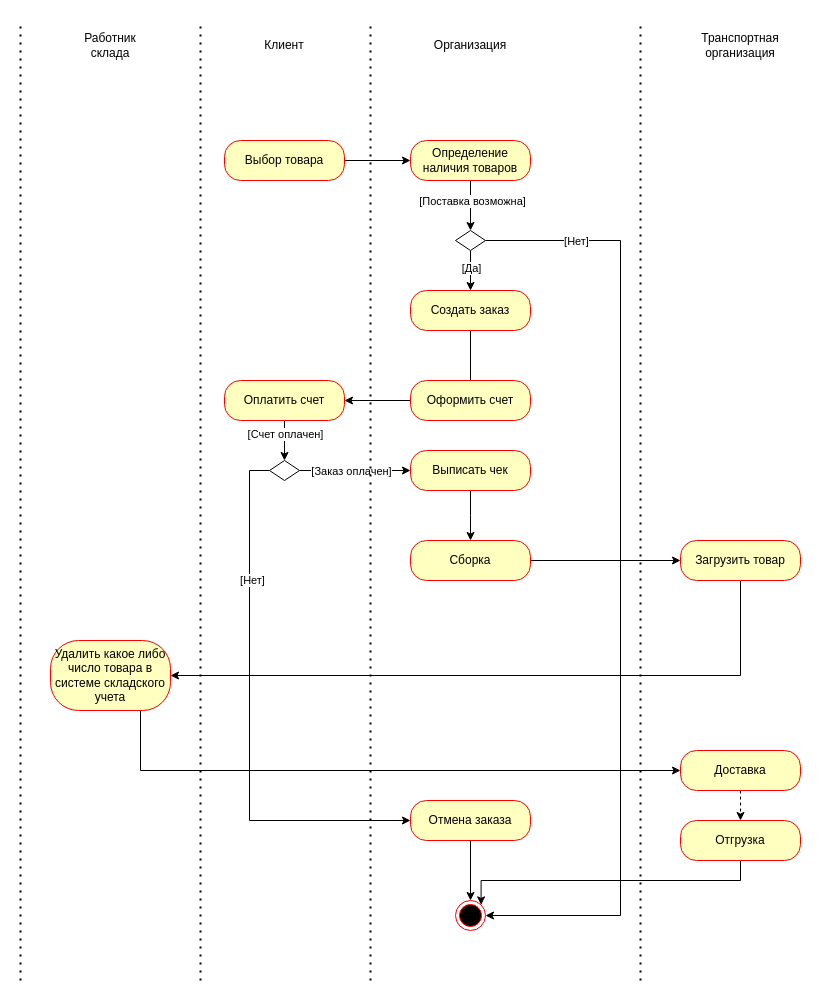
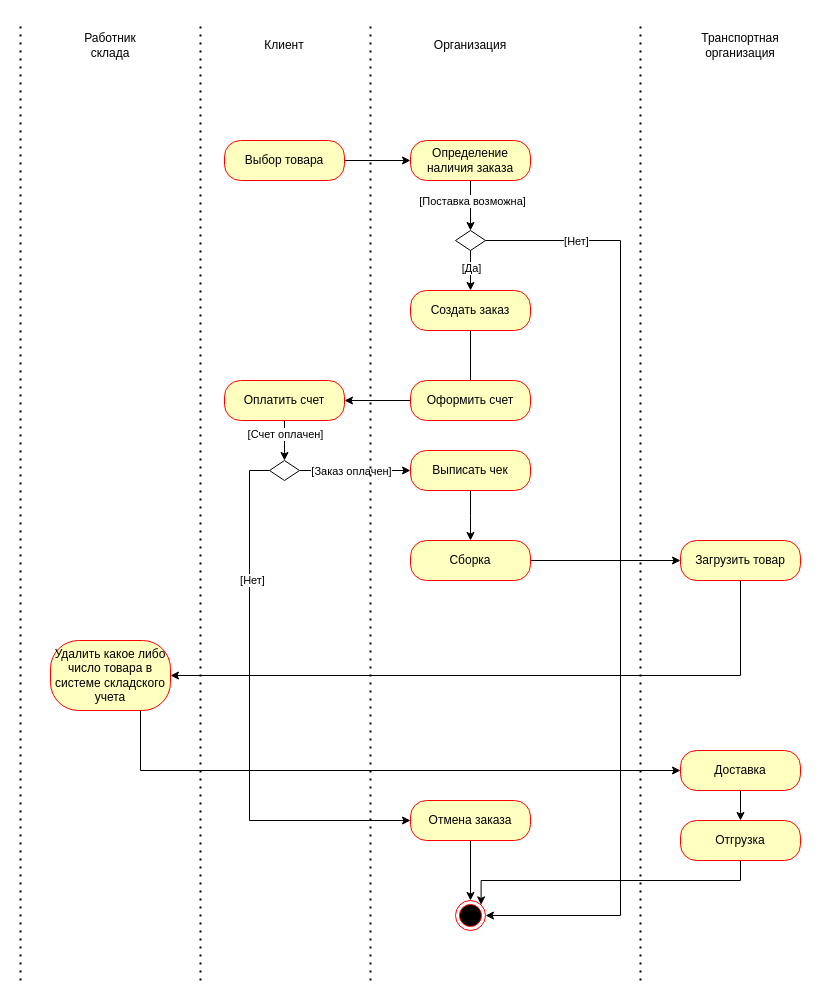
- <mxCell id="9" value="Определение наличия товаров" style="rounded=1;whiteSpace=wrap;html=1;arcSize=40;fontColor=#000000;fillColor=#ffffc0;strokeColor=#ff0000;" vertex="1" parent="1"><mxGeometry x="410" y="140" width="120" height="40" as="geometry" /></mxCell>
+ <mxCell id="9" value="Определение наличия заказа" style="rounded=1;whiteSpace=wrap;html=1;arcSize=40;fontColor=#000000;fillColor=#ffffc0;strokeColor=#ff0000;" vertex="1" parent="1"><mxGeometry x="410" y="140" width="120" height="40" as="geometry" /></mxCell>
- <mxCell id="42" style="edgeStyle=orthogonalEdgeStyle;rounded=0;orthogonalLoop=1;jettySize=auto;html=1;exitX=0.5;exitY=1;exitDx=0;exitDy=0;entryX=0.5;entryY=0;entryDx=0;entryDy=0;dashed=1;" edge="1" parent="1" source="43" target="45"><mxGeometry relative="1" as="geometry" /></mxCell>
+ <mxCell id="42" style="edgeStyle=orthogonalEdgeStyle;rounded=0;orthogonalLoop=1;jettySize=auto;html=1;exitX=0.5;exitY=1;exitDx=0;exitDy=0;entryX=0.5;entryY=0;entryDx=0;entryDy=0;" edge="1" parent="1" source="43" target="45"><mxGeometry relative="1" as="geometry" /></mxCell>
